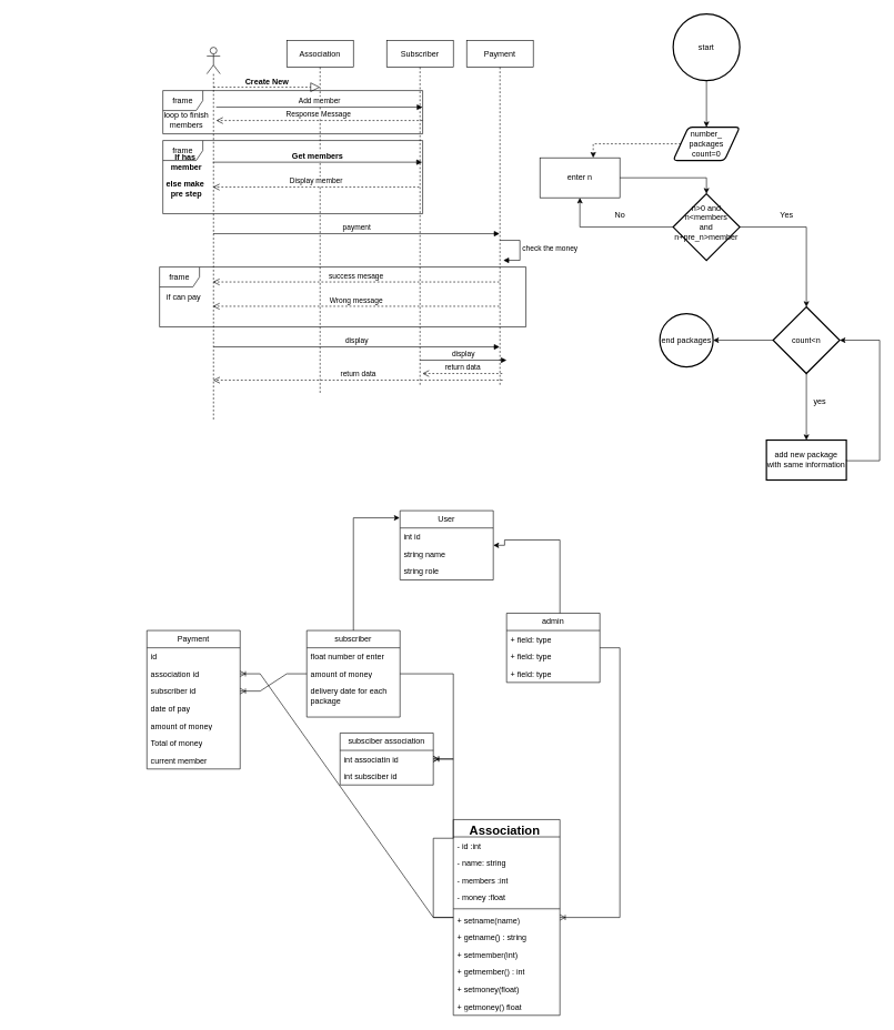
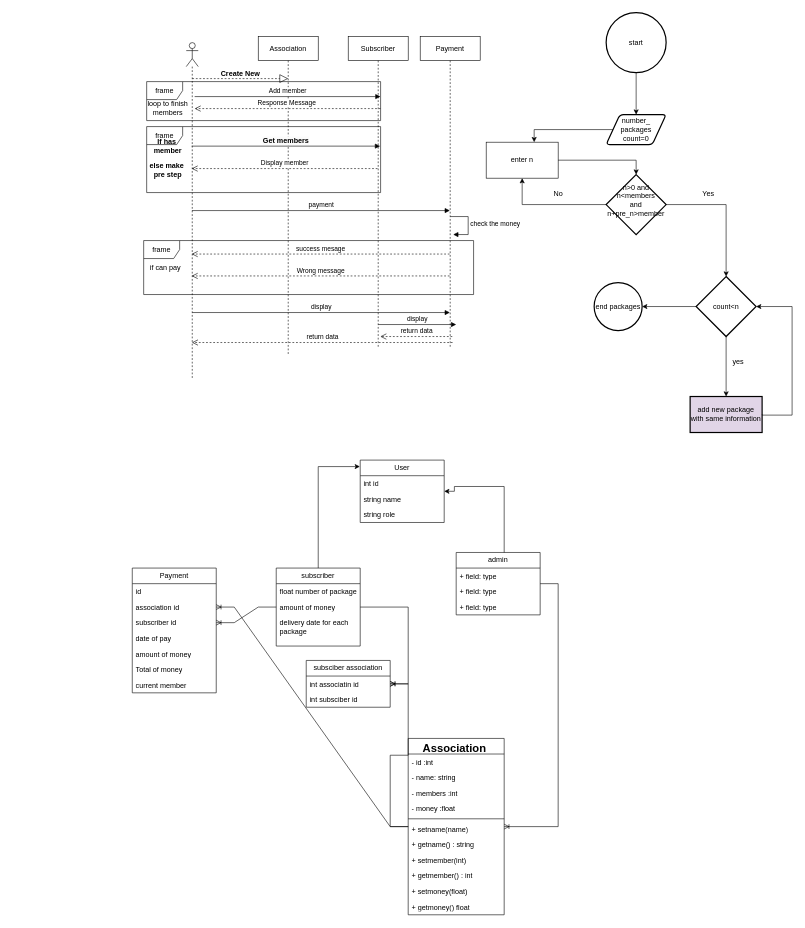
- <mxCell id="49" style="edgeStyle=orthogonalEdgeStyle;rounded=0;orthogonalLoop=1;jettySize=auto;html=1;dashed=1;" parent="1" source="50" target="59" edge="1"><mxGeometry relative="1" as="geometry"><Array as="points"><mxPoint x="890" y="215" /></Array></mxGeometry></mxCell>
+ <mxCell id="49" style="edgeStyle=orthogonalEdgeStyle;rounded=0;orthogonalLoop=1;jettySize=auto;html=1;" parent="1" source="50" target="59" edge="1"><mxGeometry relative="1" as="geometry"><Array as="points"><mxPoint x="890" y="215" /></Array></mxGeometry></mxCell>
- <mxCell id="61" value="add new package&lt;div&gt;with same information&lt;/div&gt;" style="whiteSpace=wrap;html=1;strokeWidth=2;" parent="1" vertex="1"><mxGeometry x="1150" y="660" width="120" height="60" as="geometry" /></mxCell>
+ <mxCell id="61" value="add new package&lt;div&gt;with same information&lt;/div&gt;" style="whiteSpace=wrap;html=1;strokeWidth=2;fillColor=#e1d5e7;" parent="1" vertex="1"><mxGeometry x="1150" y="660" width="120" height="60" as="geometry" /></mxCell>
- <mxCell id="19" value="float number of enter" style="text;strokeColor=none;fillColor=none;align=left;verticalAlign=top;spacingLeft=4;spacingRight=4;overflow=hidden;rotatable=0;points=[[0,0.5],[1,0.5]];portConstraint=eastwest;whiteSpace=wrap;html=1;" parent="18" vertex="1"><mxGeometry y="26" width="140" height="26" as="geometry" /></mxCell>
+ <mxCell id="19" value="float number of package" style="text;strokeColor=none;fillColor=none;align=left;verticalAlign=top;spacingLeft=4;spacingRight=4;overflow=hidden;rotatable=0;points=[[0,0.5],[1,0.5]];portConstraint=eastwest;whiteSpace=wrap;html=1;" parent="18" vertex="1"><mxGeometry y="26" width="140" height="26" as="geometry" /></mxCell>
